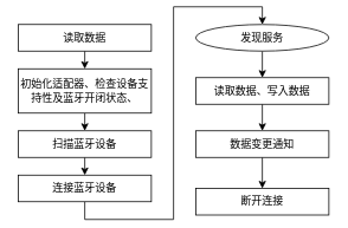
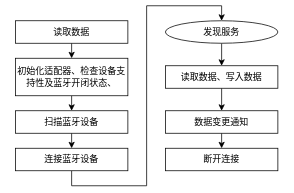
- <mxCell id="16" value="&lt;font face=&quot;宋体&quot;&gt;断开连接&lt;/font&gt;" style="rounded=0;whiteSpace=wrap;html=1;" parent="1" vertex="1"><mxGeometry x="220" y="205" width="150" height="30" as="geometry" /></mxCell>
+ <mxCell id="16" value="&lt;font face=&quot;宋体&quot;&gt;断开连接&lt;/font&gt;" style="rounded=0;whiteSpace=wrap;html=1;" parent="1" vertex="1"><mxGeometry x="220" y="190" width="150" height="30" as="geometry" /></mxCell>
